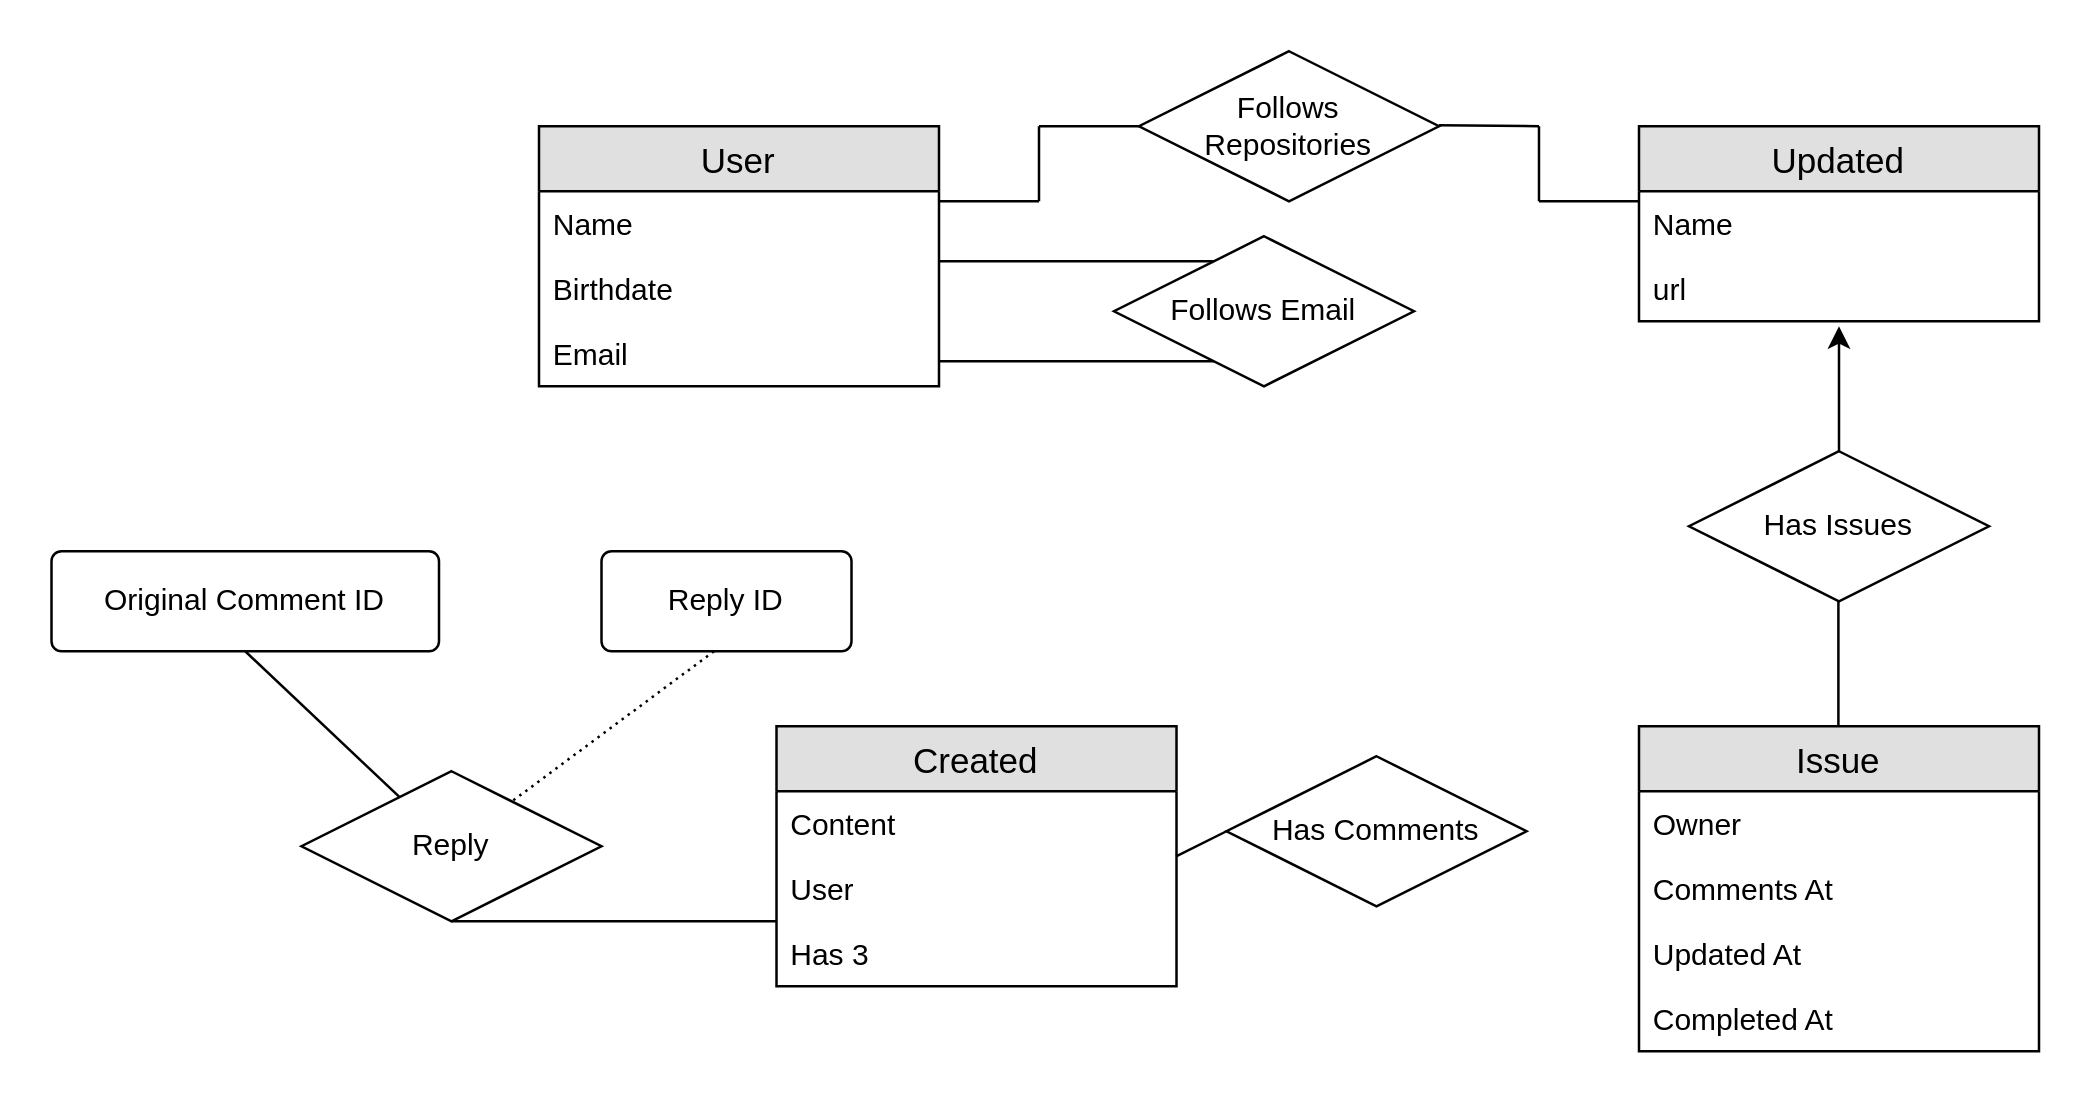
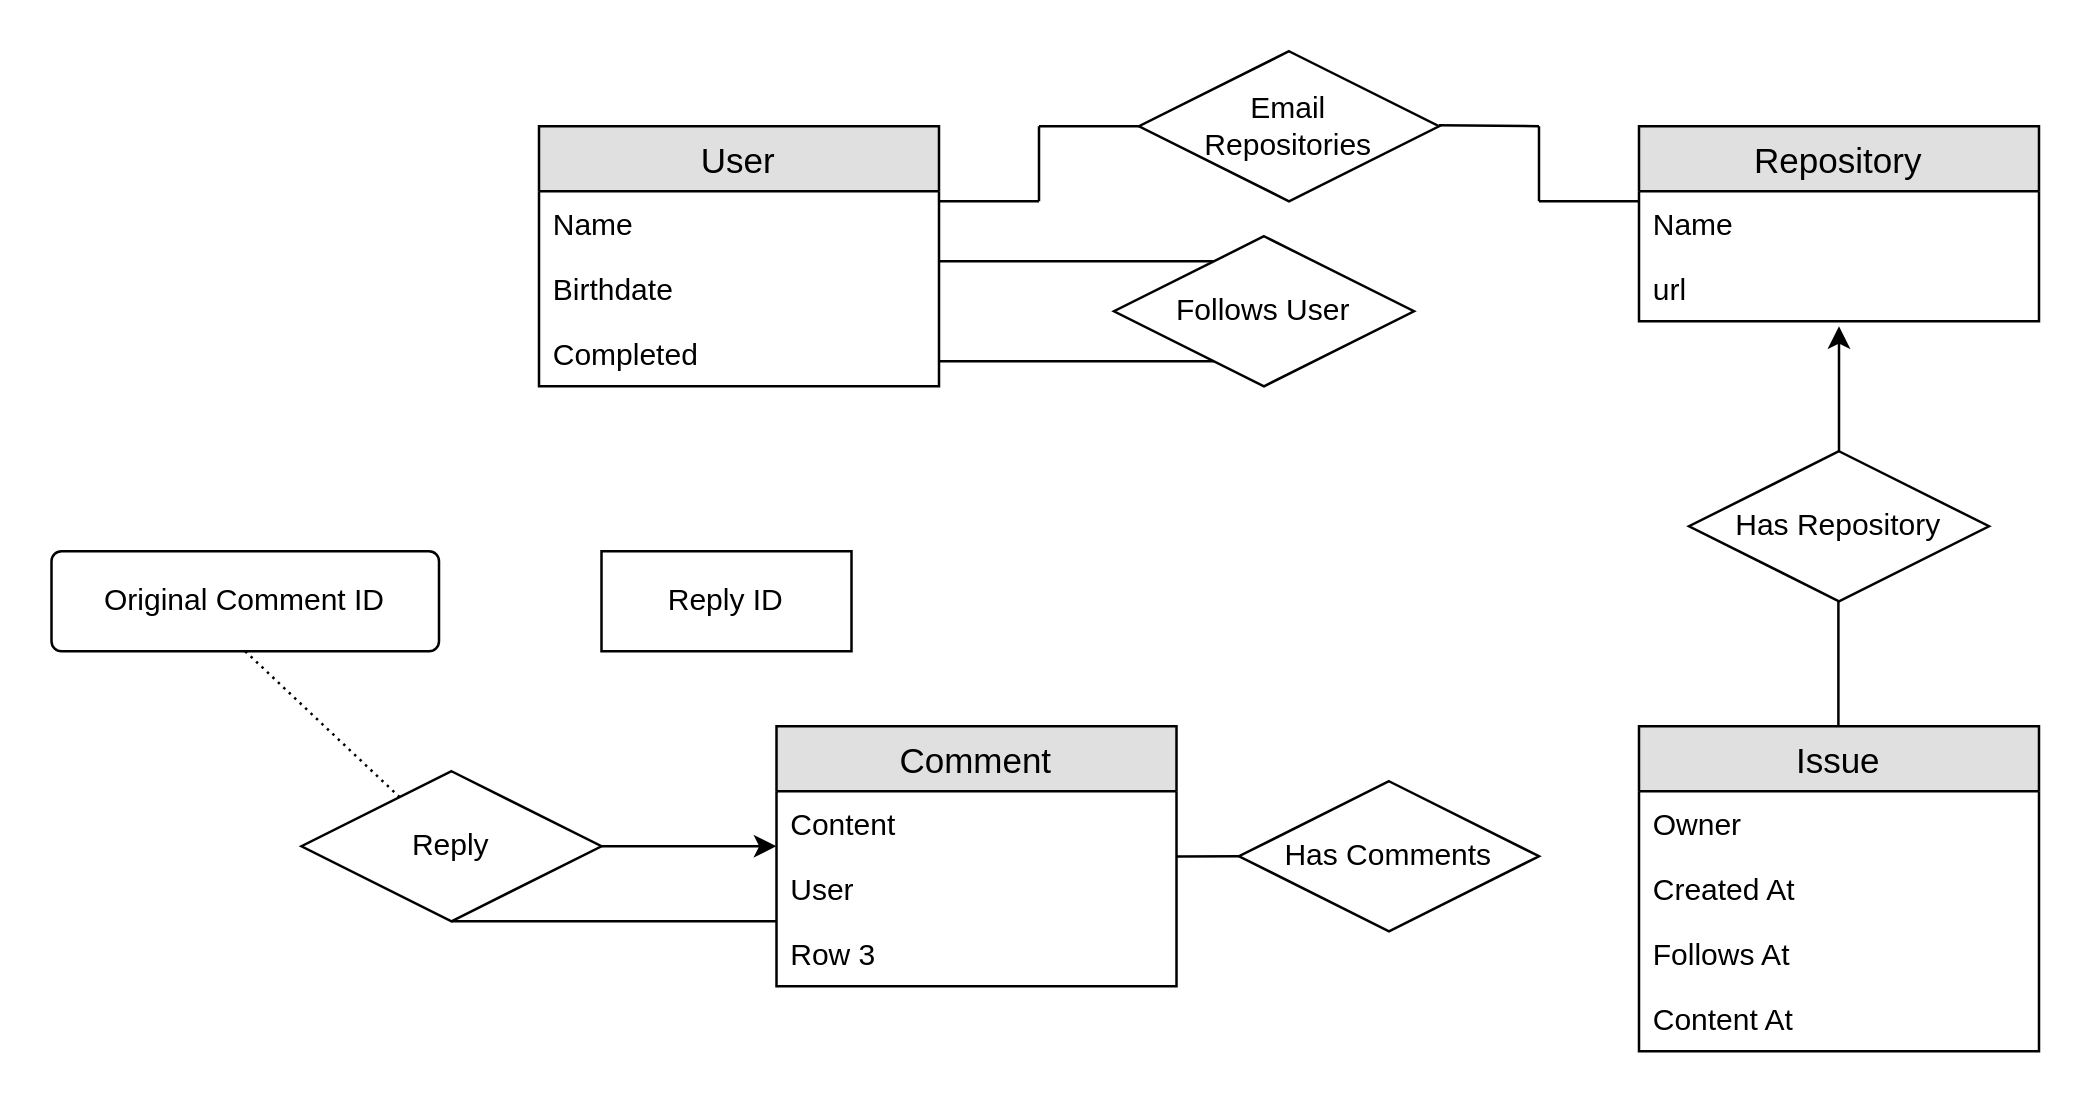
- <mxCell id="6" value="Follows &lt;br&gt;Repositories" style="shape=rhombus;perimeter=rhombusPerimeter;whiteSpace=wrap;html=1;align=center;" vertex="1" parent="1"><mxGeometry x="455" y="20" width="120" height="60" as="geometry" /></mxCell>
+ <mxCell id="6" value="Email &lt;br&gt;Repositories" style="shape=rhombus;perimeter=rhombusPerimeter;whiteSpace=wrap;html=1;align=center;" vertex="1" parent="1"><mxGeometry x="455" y="20" width="120" height="60" as="geometry" /></mxCell>
- <mxCell id="13" value="Updated" style="swimlane;fontStyle=0;childLayout=stackLayout;horizontal=1;startSize=26;fillColor=#e0e0e0;horizontalStack=0;resizeParent=1;resizeParentMax=0;resizeLast=0;collapsible=1;marginBottom=0;swimlaneFillColor=#ffffff;align=center;fontSize=14;" vertex="1" parent="1"><mxGeometry x="655" y="50" width="160" height="78" as="geometry" /></mxCell>
+ <mxCell id="13" value="Repository" style="swimlane;fontStyle=0;childLayout=stackLayout;horizontal=1;startSize=26;fillColor=#e0e0e0;horizontalStack=0;resizeParent=1;resizeParentMax=0;resizeLast=0;collapsible=1;marginBottom=0;swimlaneFillColor=#ffffff;align=center;fontSize=14;" vertex="1" parent="1"><mxGeometry x="655" y="50" width="160" height="78" as="geometry" /></mxCell>
- <mxCell id="7" value="Follows Email" style="shape=rhombus;perimeter=rhombusPerimeter;whiteSpace=wrap;html=1;align=center;" vertex="1" parent="1"><mxGeometry x="445" y="94" width="120" height="60" as="geometry" /></mxCell>
+ <mxCell id="7" value="Follows User" style="shape=rhombus;perimeter=rhombusPerimeter;whiteSpace=wrap;html=1;align=center;" vertex="1" parent="1"><mxGeometry x="445" y="94" width="120" height="60" as="geometry" /></mxCell>
- <mxCell id="5" value="Email" style="text;strokeColor=none;fillColor=none;spacingLeft=4;spacingRight=4;overflow=hidden;rotatable=0;points=[[0,0.5],[1,0.5]];portConstraint=eastwest;fontSize=12;" vertex="1" parent="2"><mxGeometry y="78" width="160" height="26" as="geometry" /></mxCell>
+ <mxCell id="5" value="Completed" style="text;strokeColor=none;fillColor=none;spacingLeft=4;spacingRight=4;overflow=hidden;rotatable=0;points=[[0,0.5],[1,0.5]];portConstraint=eastwest;fontSize=12;" vertex="1" parent="2"><mxGeometry y="78" width="160" height="26" as="geometry" /></mxCell>
- <mxCell id="25" value="Has Issues" style="shape=rhombus;perimeter=rhombusPerimeter;whiteSpace=wrap;html=1;align=center;" vertex="1" parent="1"><mxGeometry x="675" y="180" width="120" height="60" as="geometry" /></mxCell>
+ <mxCell id="25" value="Has Repository" style="shape=rhombus;perimeter=rhombusPerimeter;whiteSpace=wrap;html=1;align=center;" vertex="1" parent="1"><mxGeometry x="675" y="180" width="120" height="60" as="geometry" /></mxCell>
- <mxCell id="39" value="Reply ID" style="rounded=1;arcSize=10;whiteSpace=wrap;html=1;align=center;" vertex="1" parent="1"><mxGeometry x="240" y="220" width="100" height="40" as="geometry" /></mxCell>
+ <mxCell id="39" value="Reply ID" style="arcSize=10;whiteSpace=wrap;html=1;align=center;rounded=0;" vertex="1" parent="1"><mxGeometry x="240" y="220" width="100" height="40" as="geometry" /></mxCell>
- <mxCell id="37" value="" style="endArrow=none;html=1;rounded=0;dashed=0;dashPattern=1 2;exitX=0.5;exitY=1;exitDx=0;exitDy=0;" edge="1" parent="1" source="36" target="28"><mxGeometry relative="1" as="geometry"><mxPoint x="125" y="280" as="sourcePoint" /><mxPoint x="285" y="280" as="targetPoint" /></mxGeometry></mxCell>
+ <mxCell id="37" value="" style="endArrow=none;html=1;rounded=0;dashed=1;dashPattern=1 2;exitX=0.5;exitY=1;exitDx=0;exitDy=0;" edge="1" parent="1" source="36" target="28"><mxGeometry relative="1" as="geometry"><mxPoint x="125" y="280" as="sourcePoint" /><mxPoint x="285" y="280" as="targetPoint" /></mxGeometry></mxCell>
- <mxCell id="40" value="" style="endArrow=none;html=1;rounded=0;dashed=1;dashPattern=1 2;exitX=0.45;exitY=1;exitDx=0;exitDy=0;exitPerimeter=0;" edge="1" parent="1" source="39" target="28"><mxGeometry relative="1" as="geometry"><mxPoint x="137.41" y="270" as="sourcePoint" /><mxPoint x="222.598" y="330.406" as="targetPoint" /></mxGeometry></mxCell>
- <mxCell id="41" value="" style="resizable=0;html=1;align=right;verticalAlign=bottom;" connectable="0" vertex="1" parent="40"><mxGeometry x="1" relative="1" as="geometry" /></mxCell>
- <mxCell id="30" value="Created" style="swimlane;fontStyle=0;childLayout=stackLayout;horizontal=1;startSize=26;fillColor=#e0e0e0;horizontalStack=0;resizeParent=1;resizeParentMax=0;resizeLast=0;collapsible=1;marginBottom=0;swimlaneFillColor=#ffffff;align=center;fontSize=14;" vertex="1" parent="1"><mxGeometry x="310" y="290" width="160" height="104" as="geometry" /></mxCell>
+ <mxCell id="30" value="Comment" style="swimlane;fontStyle=0;childLayout=stackLayout;horizontal=1;startSize=26;fillColor=#e0e0e0;horizontalStack=0;resizeParent=1;resizeParentMax=0;resizeLast=0;collapsible=1;marginBottom=0;swimlaneFillColor=#ffffff;align=center;fontSize=14;" vertex="1" parent="1"><mxGeometry x="310" y="290" width="160" height="104" as="geometry" /></mxCell>
- <mxCell id="34" value="Has Comments" style="shape=rhombus;perimeter=rhombusPerimeter;whiteSpace=wrap;html=1;align=center;" vertex="1" parent="1"><mxGeometry x="490" y="302" width="120" height="60" as="geometry" /></mxCell>
+ <mxCell id="34" value="Has Comments" style="shape=rhombus;perimeter=rhombusPerimeter;whiteSpace=wrap;html=1;align=center;" vertex="1" parent="1"><mxGeometry x="495" y="312" width="120" height="60" as="geometry" /></mxCell>
+ <mxCell id="27" style="edgeStyle=orthogonalEdgeStyle;rounded=0;orthogonalLoop=1;jettySize=auto;html=1;entryX=0;entryY=0.846;entryDx=0;entryDy=0;entryPerimeter=0;" edge="1" parent="1" source="28" target="31"><mxGeometry relative="1" as="geometry" /></mxCell>
- <mxCell id="21" value="Comments At" style="text;strokeColor=none;fillColor=none;spacingLeft=4;spacingRight=4;overflow=hidden;rotatable=0;points=[[0,0.5],[1,0.5]];portConstraint=eastwest;fontSize=12;" vertex="1" parent="19"><mxGeometry y="52" width="160" height="26" as="geometry" /></mxCell>
+ <mxCell id="21" value="Created At" style="text;strokeColor=none;fillColor=none;spacingLeft=4;spacingRight=4;overflow=hidden;rotatable=0;points=[[0,0.5],[1,0.5]];portConstraint=eastwest;fontSize=12;" vertex="1" parent="19"><mxGeometry y="52" width="160" height="26" as="geometry" /></mxCell>
- <mxCell id="33" value="Has 3" style="text;strokeColor=none;fillColor=none;spacingLeft=4;spacingRight=4;overflow=hidden;rotatable=0;points=[[0,0.5],[1,0.5]];portConstraint=eastwest;fontSize=12;" vertex="1" parent="30"><mxGeometry y="78" width="160" height="26" as="geometry" /></mxCell>
+ <mxCell id="33" value="Row 3" style="text;strokeColor=none;fillColor=none;spacingLeft=4;spacingRight=4;overflow=hidden;rotatable=0;points=[[0,0.5],[1,0.5]];portConstraint=eastwest;fontSize=12;" vertex="1" parent="30"><mxGeometry y="78" width="160" height="26" as="geometry" /></mxCell>
- <mxCell id="22" value="Updated At" style="text;strokeColor=none;fillColor=none;spacingLeft=4;spacingRight=4;overflow=hidden;rotatable=0;points=[[0,0.5],[1,0.5]];portConstraint=eastwest;fontSize=12;" vertex="1" parent="19"><mxGeometry y="78" width="160" height="26" as="geometry" /></mxCell>
+ <mxCell id="22" value="Follows At" style="text;strokeColor=none;fillColor=none;spacingLeft=4;spacingRight=4;overflow=hidden;rotatable=0;points=[[0,0.5],[1,0.5]];portConstraint=eastwest;fontSize=12;" vertex="1" parent="19"><mxGeometry y="78" width="160" height="26" as="geometry" /></mxCell>
- <mxCell id="23" value="Completed At" style="text;strokeColor=none;fillColor=none;spacingLeft=4;spacingRight=4;overflow=hidden;rotatable=0;points=[[0,0.5],[1,0.5]];portConstraint=eastwest;fontSize=12;" vertex="1" parent="19"><mxGeometry y="104" width="160" height="26" as="geometry" /></mxCell>
+ <mxCell id="23" value="Content At" style="text;strokeColor=none;fillColor=none;spacingLeft=4;spacingRight=4;overflow=hidden;rotatable=0;points=[[0,0.5],[1,0.5]];portConstraint=eastwest;fontSize=12;" vertex="1" parent="19"><mxGeometry y="104" width="160" height="26" as="geometry" /></mxCell>
